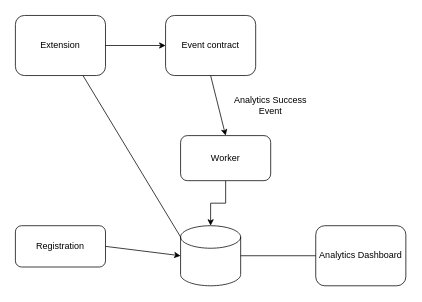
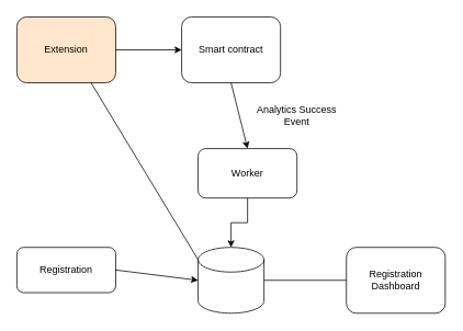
- <mxCell id="3" value="Extension" style="rounded=1;whiteSpace=wrap;html=1;" vertex="1" parent="1"><mxGeometry x="20" y="20" width="120" height="80" as="geometry" /></mxCell>
+ <mxCell id="3" value="Extension" style="rounded=1;whiteSpace=wrap;html=1;fillColor=#ffe6cc;" vertex="1" parent="1"><mxGeometry x="20" y="20" width="120" height="80" as="geometry" /></mxCell>
- <mxCell id="5" value="Event contract" style="rounded=1;whiteSpace=wrap;html=1;" vertex="1" parent="1"><mxGeometry x="220" y="20" width="120" height="80" as="geometry" /></mxCell>
+ <mxCell id="5" value="Smart contract" style="rounded=1;whiteSpace=wrap;html=1;" vertex="1" parent="1"><mxGeometry x="220" y="20" width="120" height="80" as="geometry" /></mxCell>
- <mxCell id="12" value="Analytics Dashboard" style="rounded=1;whiteSpace=wrap;html=1;" vertex="1" parent="1"><mxGeometry x="420" y="300" width="120" height="80" as="geometry" /></mxCell>
+ <mxCell id="12" value="Registration Dashboard" style="rounded=1;whiteSpace=wrap;html=1;" vertex="1" parent="1"><mxGeometry x="420" y="300" width="120" height="80" as="geometry" /></mxCell>
